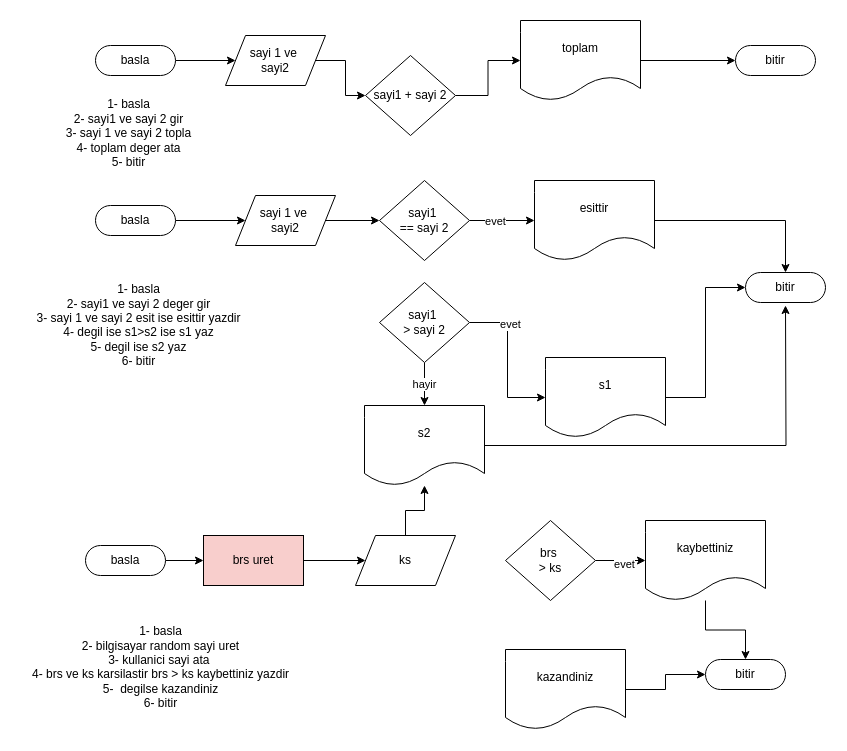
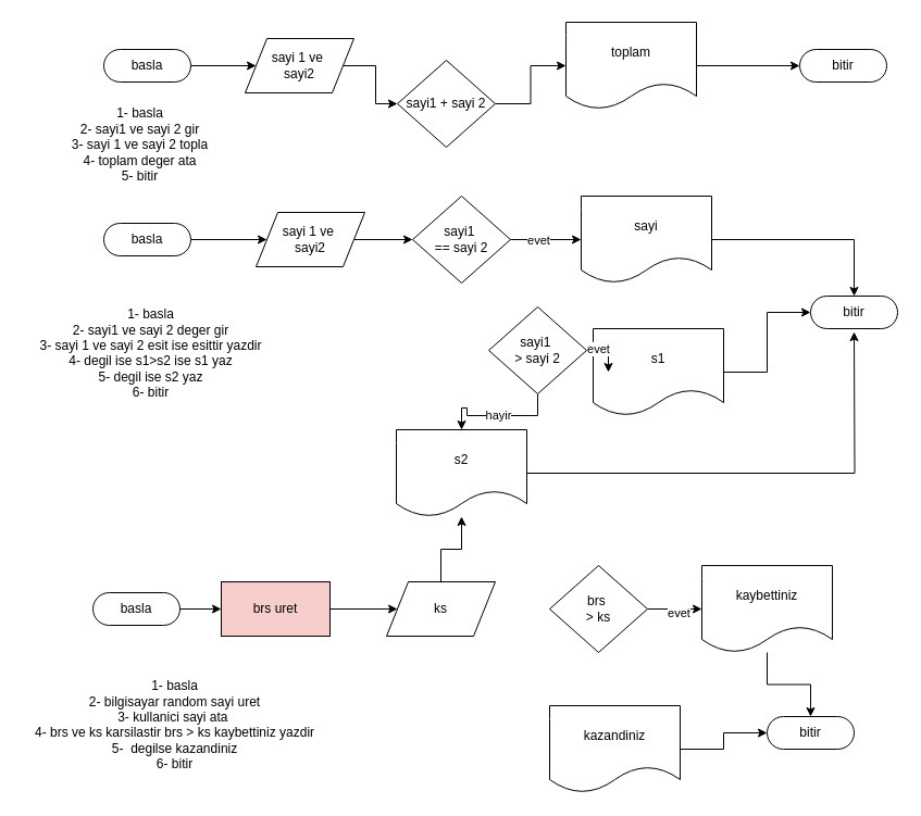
- <mxCell id="20" value="esittir" style="shape=document;whiteSpace=wrap;html=1;boundedLbl=1;dashed=0;" vertex="1" parent="1"><mxGeometry x="534" y="180" width="120" height="80" as="geometry" /></mxCell>
+ <mxCell id="20" value="sayi" style="shape=document;whiteSpace=wrap;html=1;boundedLbl=1;dashed=0;" vertex="1" parent="1"><mxGeometry x="534" y="180" width="120" height="80" as="geometry" /></mxCell>
- <mxCell id="28" value="sayi1&amp;nbsp;&lt;div&gt;&amp;gt; sayi 2&lt;/div&gt;" style="shape=rhombus;html=1;dashed=0;whiteSpace=wrap;perimeter=rhombusPerimeter;" vertex="1" parent="1"><mxGeometry x="379" y="282" width="90" height="80" as="geometry" /></mxCell>
+ <mxCell id="28" value="sayi1&amp;nbsp;&lt;div&gt;&amp;gt; sayi 2&lt;/div&gt;" style="shape=rhombus;html=1;dashed=0;whiteSpace=wrap;perimeter=rhombusPerimeter;" vertex="1" parent="1"><mxGeometry x="449" y="282" width="90" height="80" as="geometry" /></mxCell>
- <mxCell id="23" value="s1" style="shape=document;whiteSpace=wrap;html=1;boundedLbl=1;dashed=0;" vertex="1" parent="1"><mxGeometry x="545" y="357" width="120" height="80" as="geometry" /></mxCell>
+ <mxCell id="23" value="s1" style="shape=document;whiteSpace=wrap;html=1;boundedLbl=1;dashed=0;" vertex="1" parent="1"><mxGeometry x="545" y="302" width="120" height="80" as="geometry" /></mxCell>
- <mxCell id="22" value="s2" style="shape=document;whiteSpace=wrap;html=1;boundedLbl=1;dashed=0;" vertex="1" parent="1"><mxGeometry x="364" y="405" width="120" height="80" as="geometry" /></mxCell>
+ <mxCell id="22" value="s2" style="shape=document;whiteSpace=wrap;html=1;boundedLbl=1;dashed=0;" vertex="1" parent="1"><mxGeometry x="364" y="395" width="120" height="80" as="geometry" /></mxCell>
